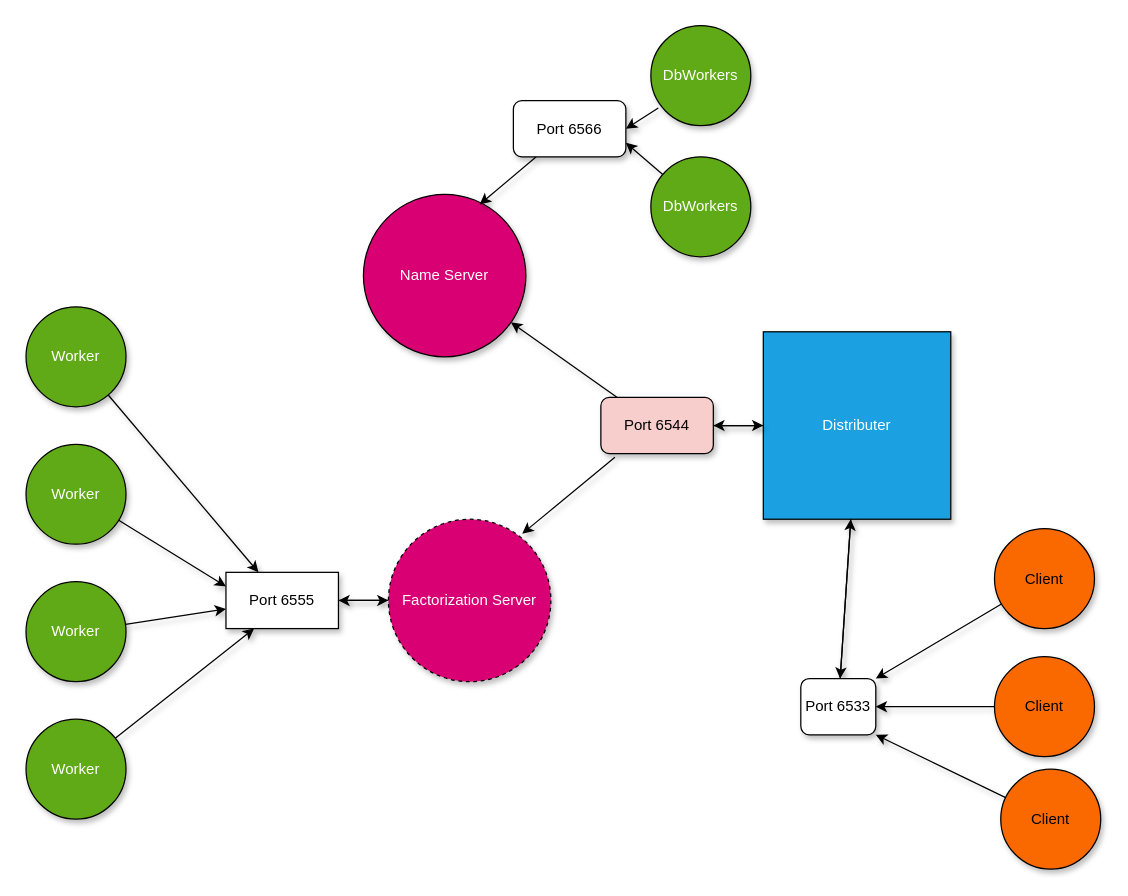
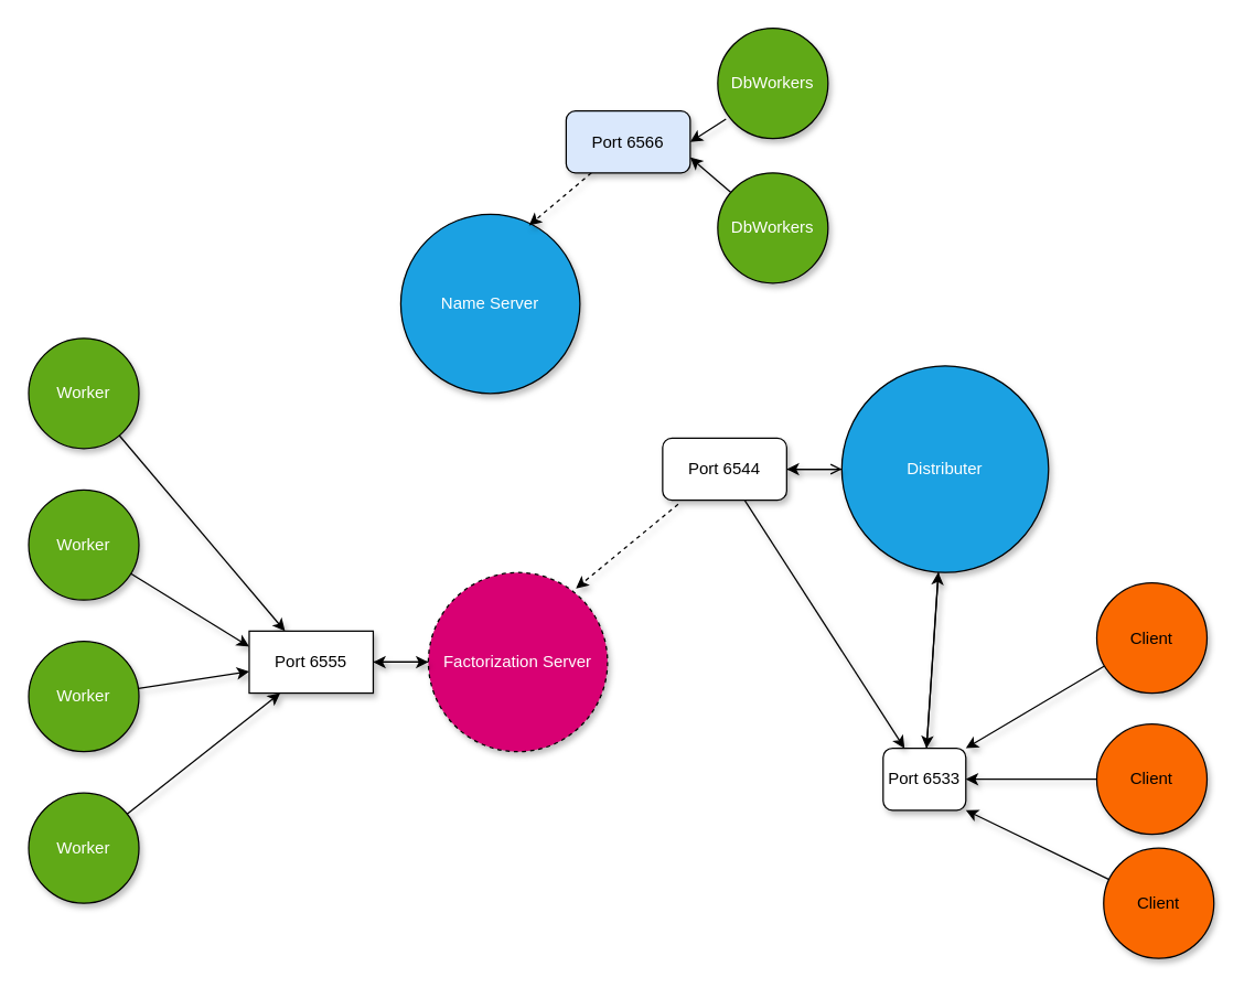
- <mxCell id="34" value="Port 6566" style="rounded=1;whiteSpace=wrap;html=1;sketch=0;shadow=1;strokeColor=default;" vertex="1" parent="1"><mxGeometry x="410" y="80" width="90" height="45" as="geometry" /></mxCell>
+ <mxCell id="34" value="Port 6566" style="rounded=1;whiteSpace=wrap;html=1;sketch=0;shadow=1;strokeColor=default;fillColor=#dae8fc;" vertex="1" parent="1"><mxGeometry x="410" y="80" width="90" height="45" as="geometry" /></mxCell>
- <mxCell id="33" style="edgeStyle=none;html=1;entryX=0.716;entryY=0.062;entryDx=0;entryDy=0;entryPerimeter=0;sketch=0;shadow=1;strokeColor=default;" edge="1" parent="1" source="34" target="29"><mxGeometry relative="1" as="geometry" /></mxCell>
+ <mxCell id="33" style="edgeStyle=none;html=1;entryX=0.716;entryY=0.062;entryDx=0;entryDy=0;entryPerimeter=0;sketch=0;shadow=1;strokeColor=default;dashed=1;" edge="1" parent="1" source="34" target="29"><mxGeometry relative="1" as="geometry" /></mxCell>
- <mxCell id="29" value="Name Server" style="ellipse;whiteSpace=wrap;html=1;aspect=fixed;sketch=0;shadow=1;strokeColor=default;fillColor=#d80073;fontColor=#ffffff;" vertex="1" parent="1"><mxGeometry x="290" y="155" width="130" height="130" as="geometry" /></mxCell>
+ <mxCell id="29" value="Name Server" style="ellipse;whiteSpace=wrap;html=1;aspect=fixed;sketch=0;shadow=1;strokeColor=default;fillColor=#1ba1e2;fontColor=#ffffff;" vertex="1" parent="1"><mxGeometry x="290" y="155" width="130" height="130" as="geometry" /></mxCell>
- <mxCell id="27" style="edgeStyle=none;html=1;sketch=0;shadow=1;strokeColor=default;" edge="1" parent="1" source="28" target="29"><mxGeometry relative="1" as="geometry" /></mxCell>
+ <mxCell id="27" style="edgeStyle=none;html=1;sketch=0;shadow=1;strokeColor=default;" edge="1" parent="1" source="28" target="25"><mxGeometry relative="1" as="geometry" /></mxCell>
- <mxCell id="28" value="Port 6544" style="rounded=1;whiteSpace=wrap;html=1;sketch=0;shadow=1;strokeColor=default;fillColor=#f8cecc;" vertex="1" parent="1"><mxGeometry x="480" y="317.5" width="90" height="45" as="geometry" /></mxCell>
+ <mxCell id="28" value="Port 6544" style="rounded=1;whiteSpace=wrap;html=1;sketch=0;shadow=1;strokeColor=default;" vertex="1" parent="1"><mxGeometry x="480" y="317.5" width="90" height="45" as="geometry" /></mxCell>
- <mxCell id="26" style="edgeStyle=none;html=1;sketch=0;shadow=1;strokeColor=default;" edge="1" parent="1" source="28" target="17"><mxGeometry relative="1" as="geometry" /></mxCell>
+ <mxCell id="26" style="edgeStyle=none;html=1;sketch=0;shadow=1;strokeColor=default;endArrow=open;" edge="1" parent="1" source="28" target="17"><mxGeometry relative="1" as="geometry" /></mxCell>
- <mxCell id="17" value="Distributer" style="whiteSpace=wrap;html=1;aspect=fixed;sketch=0;shadow=1;strokeColor=default;fillColor=#1ba1e2;fontColor=#ffffff;rounded=0;" vertex="1" parent="1"><mxGeometry x="610" y="265" width="150" height="150" as="geometry" /></mxCell>
+ <mxCell id="17" value="Distributer" style="ellipse;whiteSpace=wrap;html=1;aspect=fixed;sketch=0;shadow=1;strokeColor=default;fillColor=#1ba1e2;fontColor=#ffffff;" vertex="1" parent="1"><mxGeometry x="610" y="265" width="150" height="150" as="geometry" /></mxCell>
- <mxCell id="14" style="edgeStyle=none;html=1;exitX=0.125;exitY=1.065;exitDx=0;exitDy=0;entryX=0.824;entryY=0.089;entryDx=0;entryDy=0;startArrow=none;exitPerimeter=0;entryPerimeter=0;sketch=0;shadow=1;strokeColor=default;" edge="1" parent="1" source="28" target="11"><mxGeometry relative="1" as="geometry" /></mxCell>
+ <mxCell id="14" style="edgeStyle=none;html=1;exitX=0.125;exitY=1.065;exitDx=0;exitDy=0;entryX=0.824;entryY=0.089;entryDx=0;entryDy=0;startArrow=none;exitPerimeter=0;entryPerimeter=0;sketch=0;shadow=1;strokeColor=default;dashed=1;" edge="1" parent="1" source="28" target="11"><mxGeometry relative="1" as="geometry" /></mxCell>
